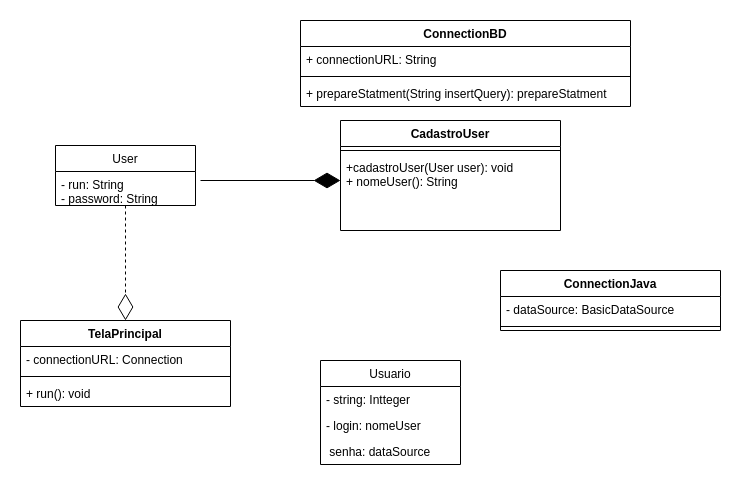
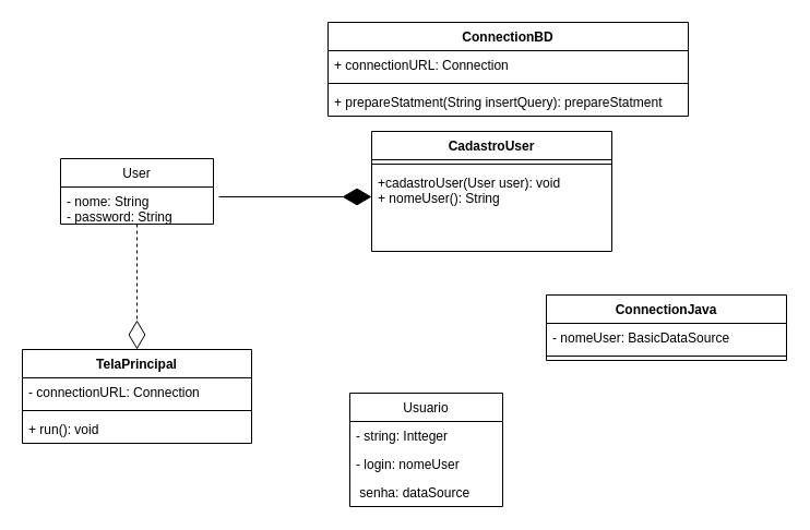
- <mxCell id="3" value="+ connectionURL: String " style="text;strokeColor=none;fillColor=none;align=left;verticalAlign=top;spacingLeft=4;spacingRight=4;overflow=hidden;rotatable=0;points=[[0,0.5],[1,0.5]];portConstraint=eastwest;" vertex="1" parent="2"><mxGeometry y="26" width="330" height="26" as="geometry" /></mxCell>
+ <mxCell id="3" value="+ connectionURL: Connection " style="text;strokeColor=none;fillColor=none;align=left;verticalAlign=top;spacingLeft=4;spacingRight=4;overflow=hidden;rotatable=0;points=[[0,0.5],[1,0.5]];portConstraint=eastwest;" vertex="1" parent="2"><mxGeometry y="26" width="330" height="26" as="geometry" /></mxCell>
- <mxCell id="7" value="- run: String&#10;- password: String" style="text;strokeColor=none;fillColor=none;align=left;verticalAlign=top;spacingLeft=4;spacingRight=4;overflow=hidden;rotatable=0;points=[[0,0.5],[1,0.5]];portConstraint=eastwest;" vertex="1" parent="6"><mxGeometry y="26" width="140" height="34" as="geometry" /></mxCell>
+ <mxCell id="7" value="- nome: String&#10;- password: String" style="text;strokeColor=none;fillColor=none;align=left;verticalAlign=top;spacingLeft=4;spacingRight=4;overflow=hidden;rotatable=0;points=[[0,0.5],[1,0.5]];portConstraint=eastwest;" vertex="1" parent="6"><mxGeometry y="26" width="140" height="34" as="geometry" /></mxCell>
- <mxCell id="16" value="- dataSource: BasicDataSource" style="text;strokeColor=none;fillColor=none;align=left;verticalAlign=top;spacingLeft=4;spacingRight=4;overflow=hidden;rotatable=0;points=[[0,0.5],[1,0.5]];portConstraint=eastwest;" vertex="1" parent="15"><mxGeometry y="26" width="220" height="26" as="geometry" /></mxCell>
+ <mxCell id="16" value="- nomeUser: BasicDataSource" style="text;strokeColor=none;fillColor=none;align=left;verticalAlign=top;spacingLeft=4;spacingRight=4;overflow=hidden;rotatable=0;points=[[0,0.5],[1,0.5]];portConstraint=eastwest;" vertex="1" parent="15"><mxGeometry y="26" width="220" height="26" as="geometry" /></mxCell>
